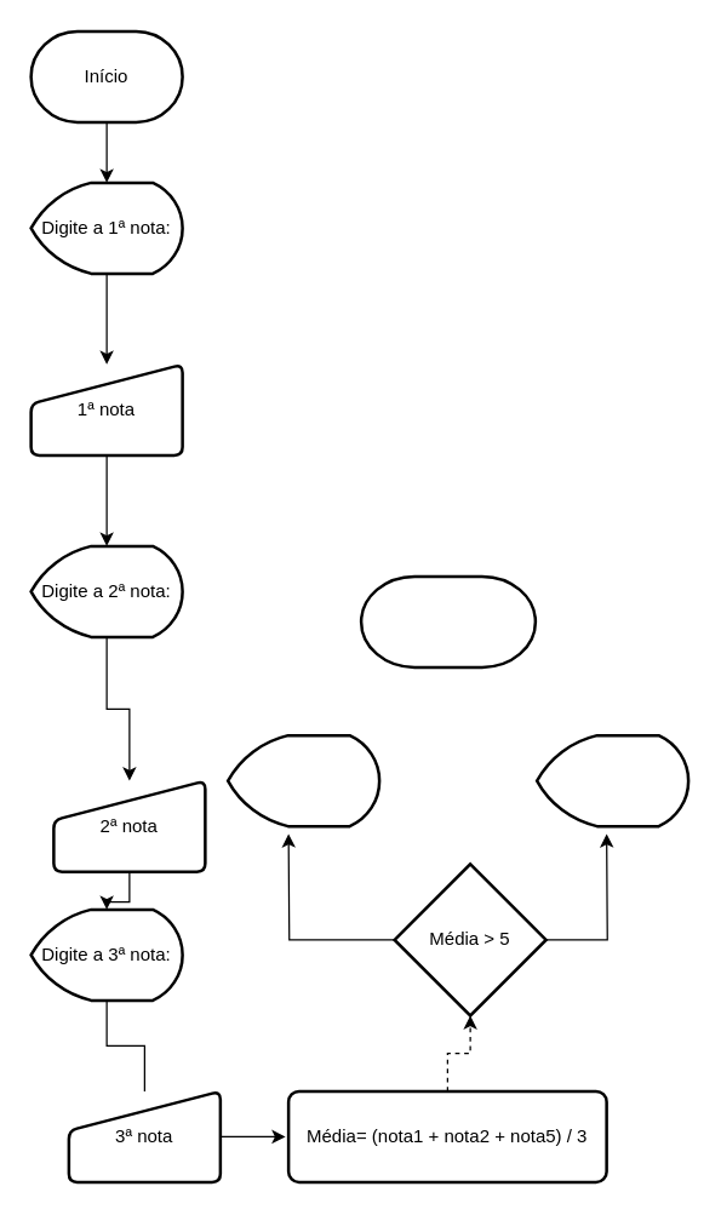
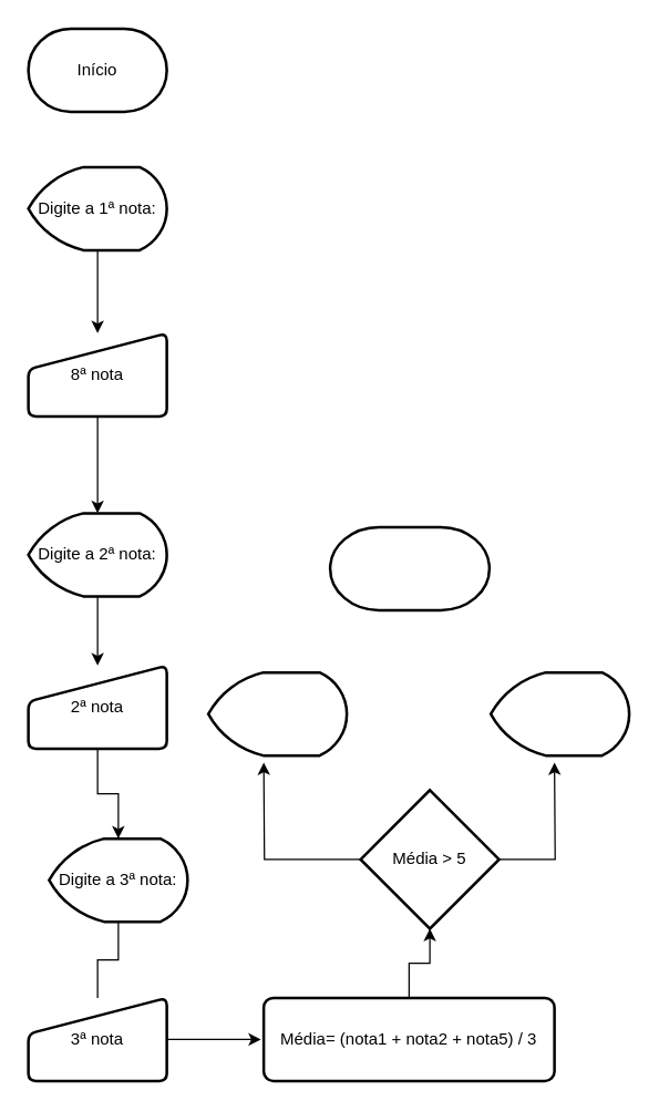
- <mxCell id="2" style="edgeStyle=orthogonalEdgeStyle;rounded=0;orthogonalLoop=1;jettySize=auto;html=1;entryX=0.5;entryY=0;entryDx=0;entryDy=0;entryPerimeter=0;" edge="1" parent="1" source="3" target="5"><mxGeometry relative="1" as="geometry"><mxPoint x="70" y="100" as="targetPoint" /></mxGeometry></mxCell>
- <mxCell id="7" value="1ª nota" style="html=1;strokeWidth=2;shape=manualInput;whiteSpace=wrap;rounded=1;size=26;arcSize=11;" vertex="1" parent="1"><mxGeometry x="20" y="240" width="100" height="60" as="geometry" /></mxCell>
+ <mxCell id="7" value="8ª nota" style="html=1;strokeWidth=2;shape=manualInput;whiteSpace=wrap;rounded=1;size=26;arcSize=11;" vertex="1" parent="1"><mxGeometry x="20" y="240" width="100" height="60" as="geometry" /></mxCell>
- <mxCell id="9" value="Digite a 2ª nota:" style="strokeWidth=2;html=1;shape=mxgraph.flowchart.display;whiteSpace=wrap;" vertex="1" parent="1"><mxGeometry x="20" y="360" width="100" height="60" as="geometry" /></mxCell>
+ <mxCell id="9" value="Digite a 2ª nota:" style="strokeWidth=2;html=1;shape=mxgraph.flowchart.display;whiteSpace=wrap;" vertex="1" parent="1"><mxGeometry x="20" y="370" width="100" height="60" as="geometry" /></mxCell>
- <mxCell id="11" value="2ª nota" style="html=1;strokeWidth=2;shape=manualInput;whiteSpace=wrap;rounded=1;size=26;arcSize=11;" vertex="1" parent="1"><mxGeometry x="35" y="515" width="100" height="60" as="geometry" /></mxCell>
+ <mxCell id="11" value="2ª nota" style="html=1;strokeWidth=2;shape=manualInput;whiteSpace=wrap;rounded=1;size=26;arcSize=11;" vertex="1" parent="1"><mxGeometry x="20" y="480" width="100" height="60" as="geometry" /></mxCell>
- <mxCell id="13" value="Digite a 3ª nota:" style="strokeWidth=2;html=1;shape=mxgraph.flowchart.display;whiteSpace=wrap;" vertex="1" parent="1"><mxGeometry x="20" y="600" width="100" height="60" as="geometry" /></mxCell>
+ <mxCell id="13" value="Digite a 3ª nota:" style="strokeWidth=2;html=1;shape=mxgraph.flowchart.display;whiteSpace=wrap;" vertex="1" parent="1"><mxGeometry x="35" y="605" width="100" height="60" as="geometry" /></mxCell>
- <mxCell id="16" style="edgeStyle=orthogonalEdgeStyle;rounded=0;orthogonalLoop=1;jettySize=auto;html=1;entryX=0.5;entryY=1;entryDx=0;entryDy=0;entryPerimeter=0;dashed=1;" edge="1" parent="1" source="17" target="20"><mxGeometry relative="1" as="geometry" /></mxCell>
+ <mxCell id="16" style="edgeStyle=orthogonalEdgeStyle;rounded=0;orthogonalLoop=1;jettySize=auto;html=1;entryX=0.5;entryY=1;entryDx=0;entryDy=0;entryPerimeter=0;" edge="1" parent="1" source="17" target="20"><mxGeometry relative="1" as="geometry" /></mxCell>
- <mxCell id="15" value="3ª nota" style="html=1;strokeWidth=2;shape=manualInput;whiteSpace=wrap;rounded=1;size=26;arcSize=11;" vertex="1" parent="1"><mxGeometry x="45" y="720" width="100" height="60" as="geometry" /></mxCell>
+ <mxCell id="15" value="3ª nota" style="html=1;strokeWidth=2;shape=manualInput;whiteSpace=wrap;rounded=1;size=26;arcSize=11;" vertex="1" parent="1"><mxGeometry x="20" y="720" width="100" height="60" as="geometry" /></mxCell>
